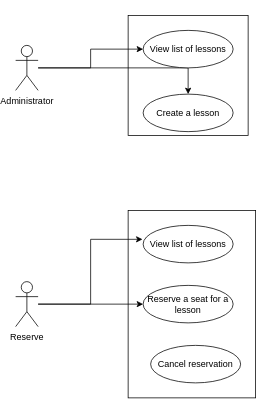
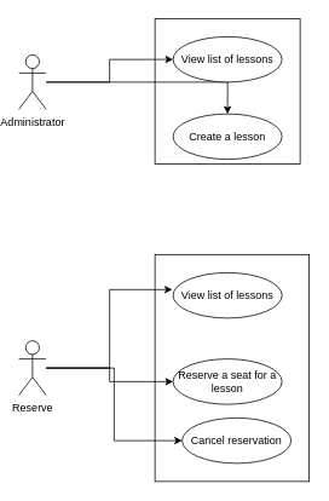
- <mxCell id="12" value="Reserve a seat for a lesson" style="ellipse;whiteSpace=wrap;html=1;" vertex="1" parent="1"><mxGeometry x="190" y="380" width="120" height="50" as="geometry" /></mxCell>
+ <mxCell id="12" value="Reserve a seat for a lesson" style="ellipse;whiteSpace=wrap;html=1;" vertex="1" parent="1"><mxGeometry x="190" y="395" width="120" height="50" as="geometry" /></mxCell>
+ <mxCell id="10" style="edgeStyle=orthogonalEdgeStyle;rounded=0;orthogonalLoop=1;jettySize=auto;html=1;entryX=0;entryY=0.5;entryDx=0;entryDy=0;" edge="1" parent="1" source="11" target="14"><mxGeometry relative="1" as="geometry" /></mxCell>
